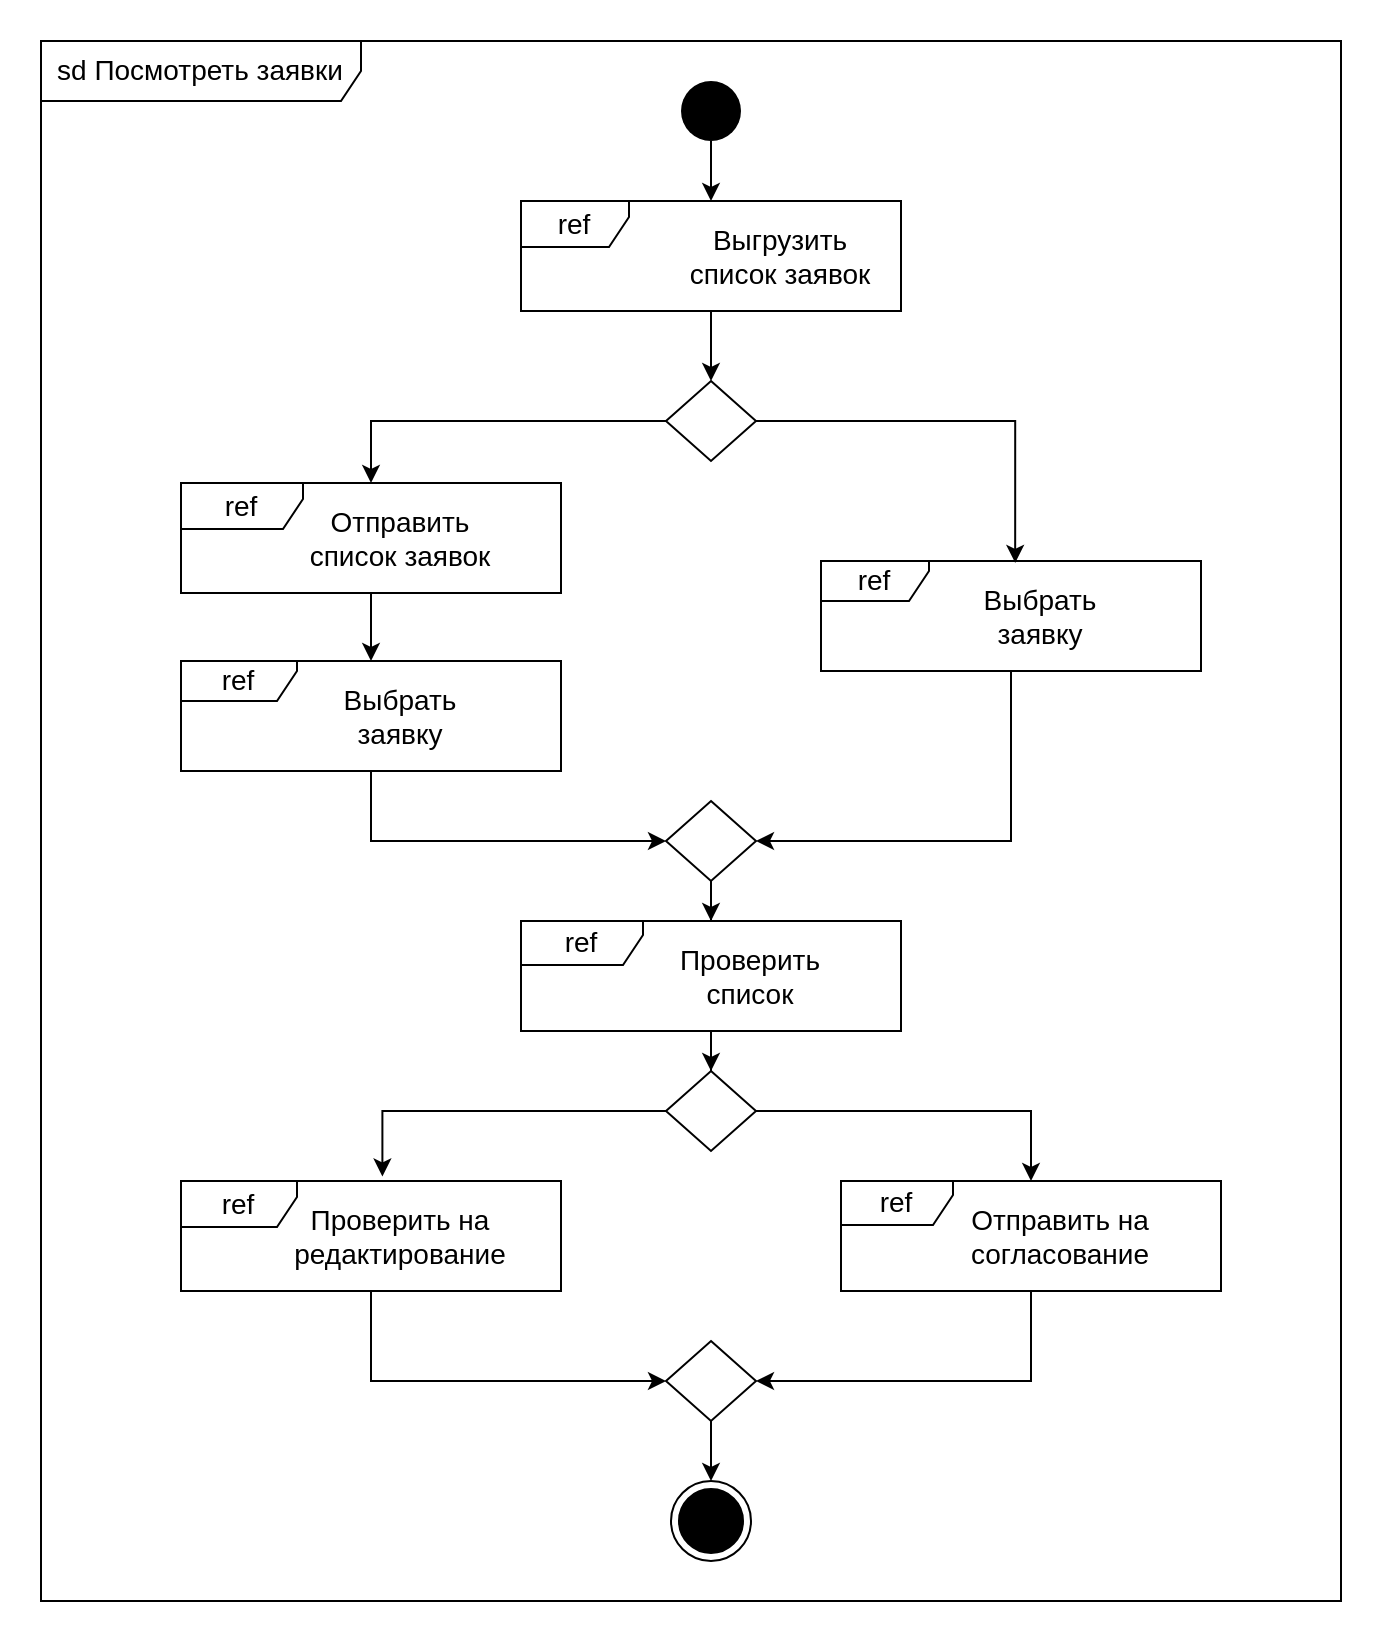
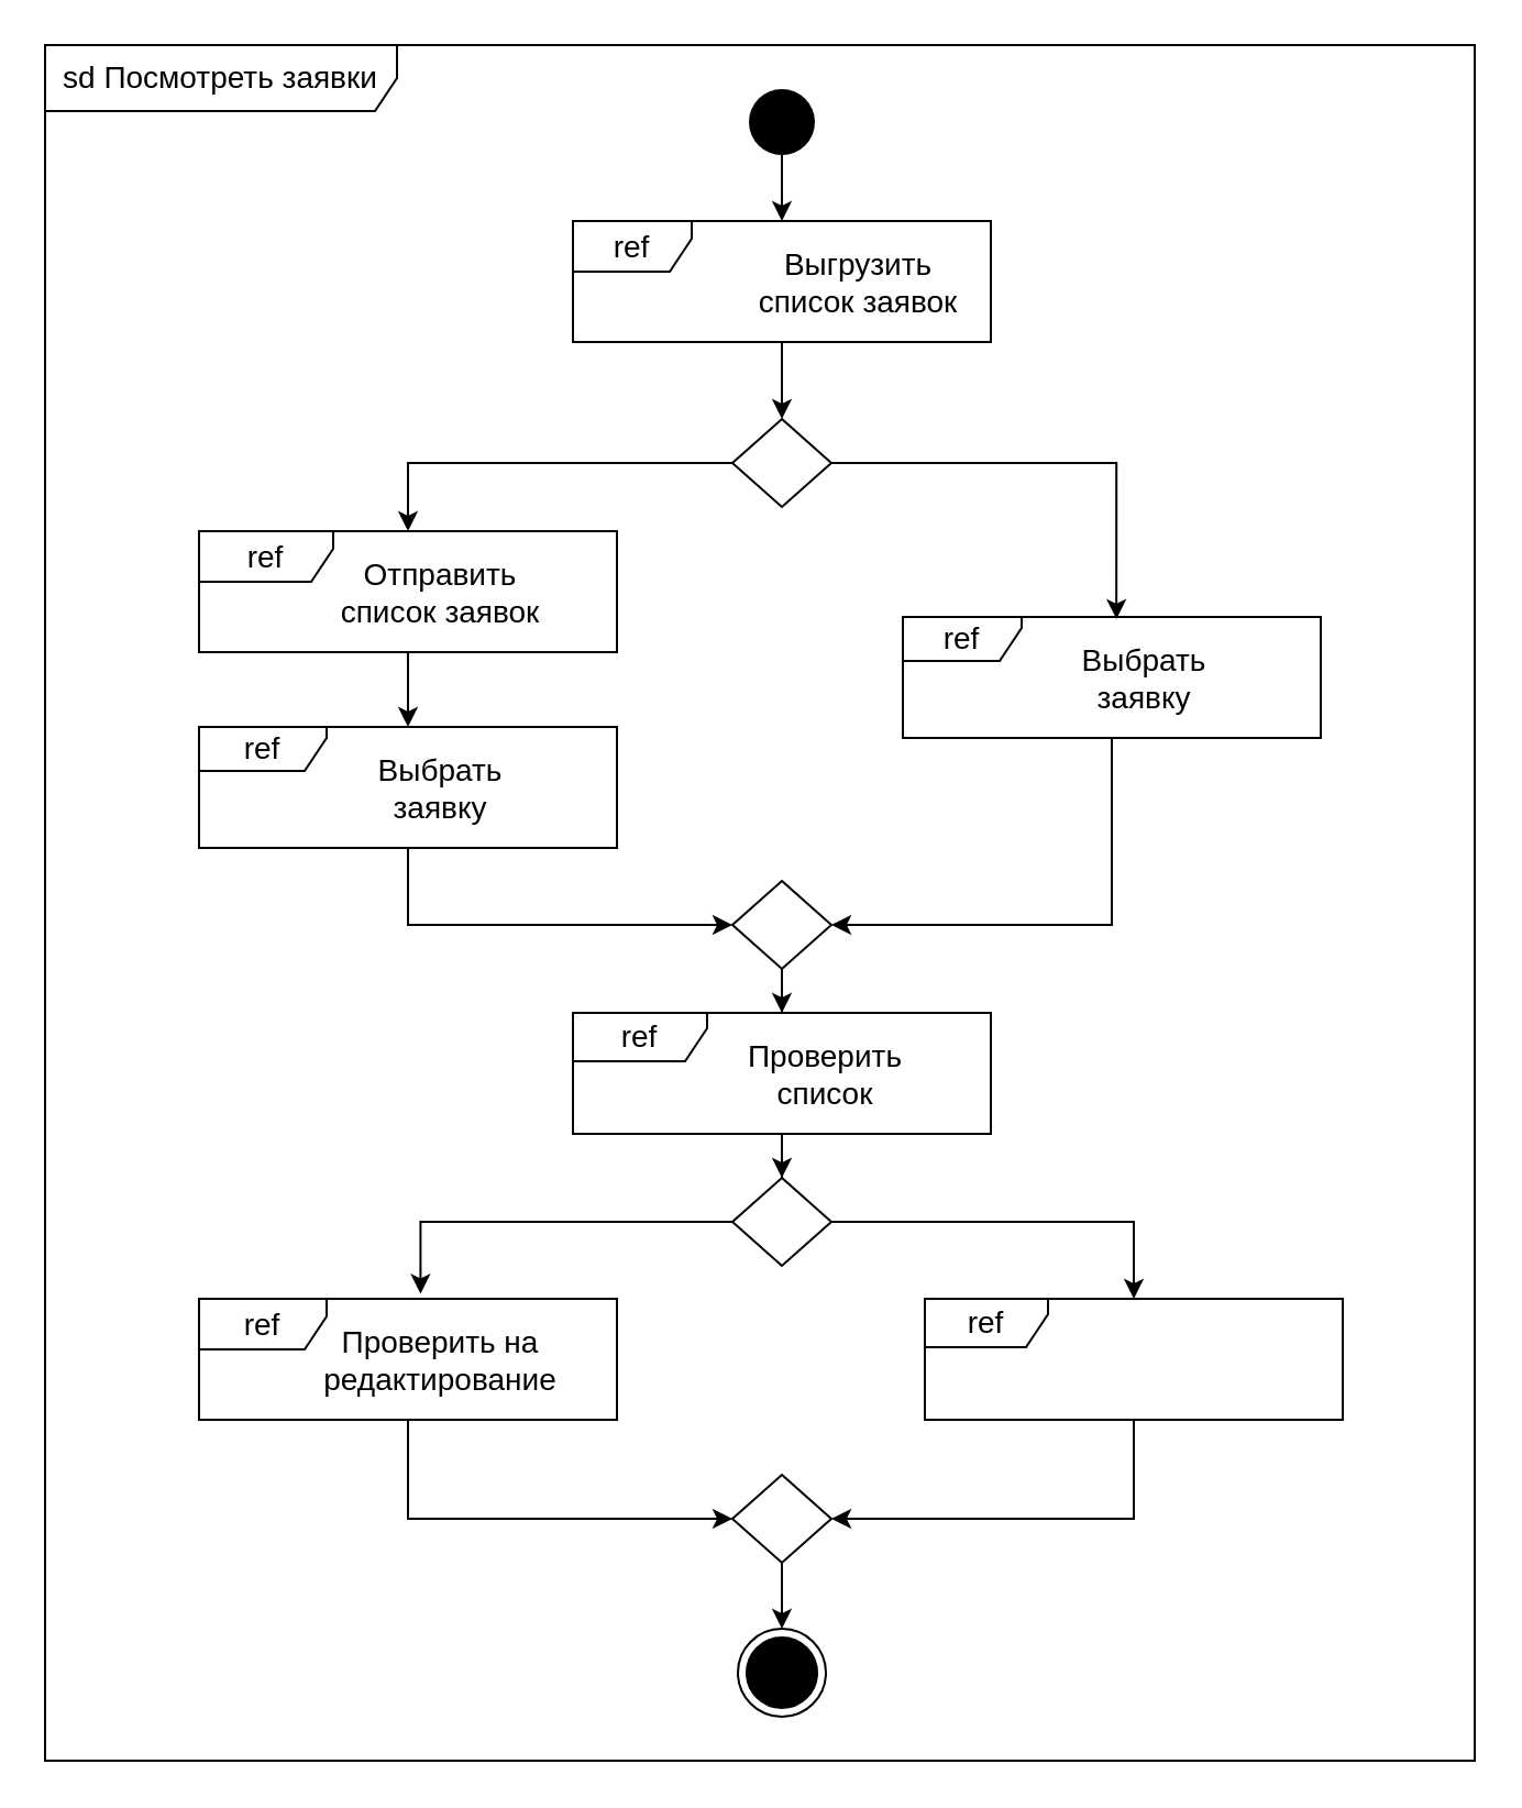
- <mxCell id="35" value="Отправить на согласование" style="text;html=1;strokeColor=none;fillColor=none;align=center;verticalAlign=middle;whiteSpace=wrap;rounded=0;fontSize=14;" vertex="1" parent="33"><mxGeometry x="60" y="12.5" width="100" height="30" as="geometry" /></mxCell>
